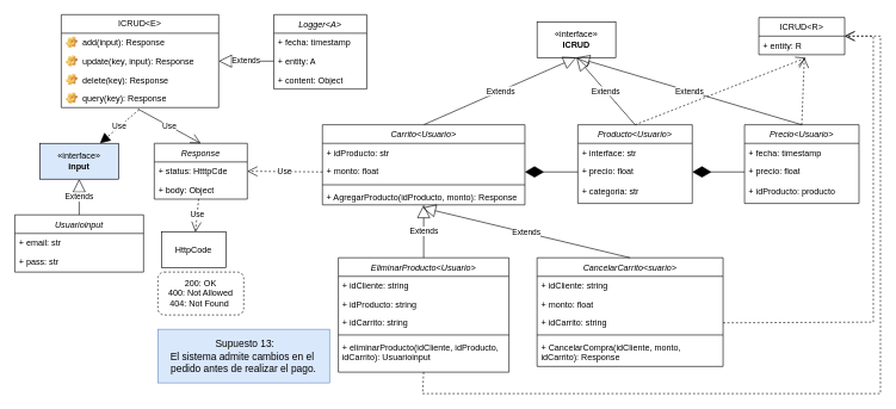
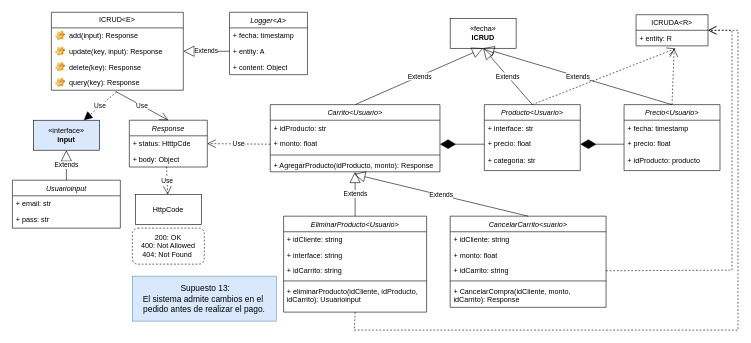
- <mxCell id="34" value="ICRUD&amp;lt;R&amp;gt;" style="swimlane;fontStyle=0;childLayout=stackLayout;horizontal=1;startSize=26;fillColor=none;horizontalStack=0;resizeParent=1;resizeParentMax=0;resizeLast=0;collapsible=1;marginBottom=0;whiteSpace=wrap;html=1;" vertex="1" parent="1"><mxGeometry x="1060" y="24" width="120" height="52" as="geometry" /></mxCell>
+ <mxCell id="34" value="ICRUDA&amp;lt;R&amp;gt;" style="swimlane;fontStyle=0;childLayout=stackLayout;horizontal=1;startSize=26;fillColor=none;horizontalStack=0;resizeParent=1;resizeParentMax=0;resizeLast=0;collapsible=1;marginBottom=0;whiteSpace=wrap;html=1;" vertex="1" parent="1"><mxGeometry x="1060" y="24" width="120" height="52" as="geometry" /></mxCell>
- <mxCell id="25" value="«interface»&lt;br&gt;&lt;b&gt;ICRUD&lt;/b&gt;" style="html=1;whiteSpace=wrap;" vertex="1" parent="1"><mxGeometry x="750" y="30" width="110" height="50" as="geometry" /></mxCell>
+ <mxCell id="25" value="«fecha»&lt;br&gt;&lt;b&gt;ICRUD&lt;/b&gt;" style="html=1;whiteSpace=wrap;" vertex="1" parent="1"><mxGeometry x="750" y="30" width="110" height="50" as="geometry" /></mxCell>
- <mxCell id="23" value="HttpCode" style="html=1;whiteSpace=wrap;" vertex="1" parent="1"><mxGeometry x="225" y="324" width="90" height="50" as="geometry" /></mxCell>
+ <mxCell id="23" value="HttpCode" style="html=1;whiteSpace=wrap;" vertex="1" parent="1"><mxGeometry x="225" y="324" width="110" height="50" as="geometry" /></mxCell>
- <mxCell id="4" value="+ idProducto: string" style="text;strokeColor=none;fillColor=none;align=left;verticalAlign=top;spacingLeft=4;spacingRight=4;overflow=hidden;rotatable=0;points=[[0,0.5],[1,0.5]];portConstraint=eastwest;whiteSpace=wrap;html=1;" vertex="1" parent="2"><mxGeometry y="52" width="238.5" height="26" as="geometry" /></mxCell>
+ <mxCell id="4" value="+ interface: string" style="text;strokeColor=none;fillColor=none;align=left;verticalAlign=top;spacingLeft=4;spacingRight=4;overflow=hidden;rotatable=0;points=[[0,0.5],[1,0.5]];portConstraint=eastwest;whiteSpace=wrap;html=1;" vertex="1" parent="2"><mxGeometry y="52" width="238.5" height="26" as="geometry" /></mxCell>
